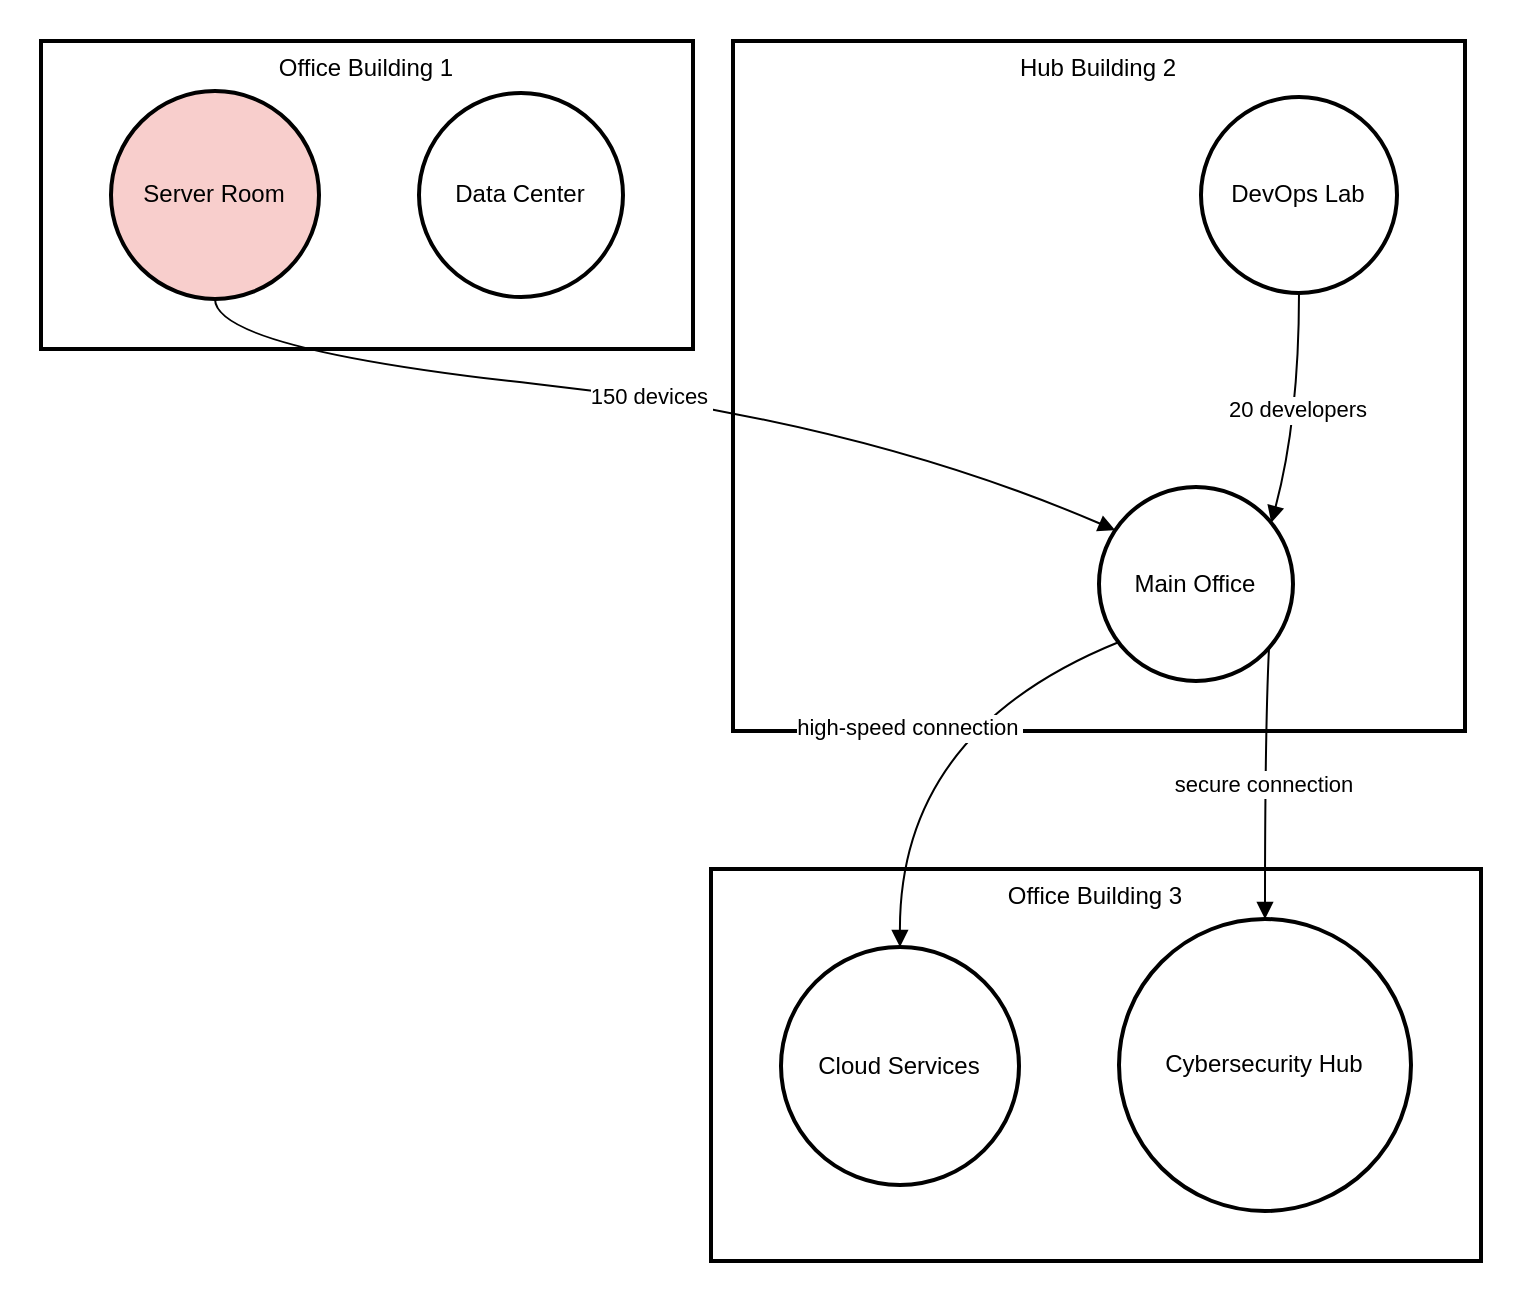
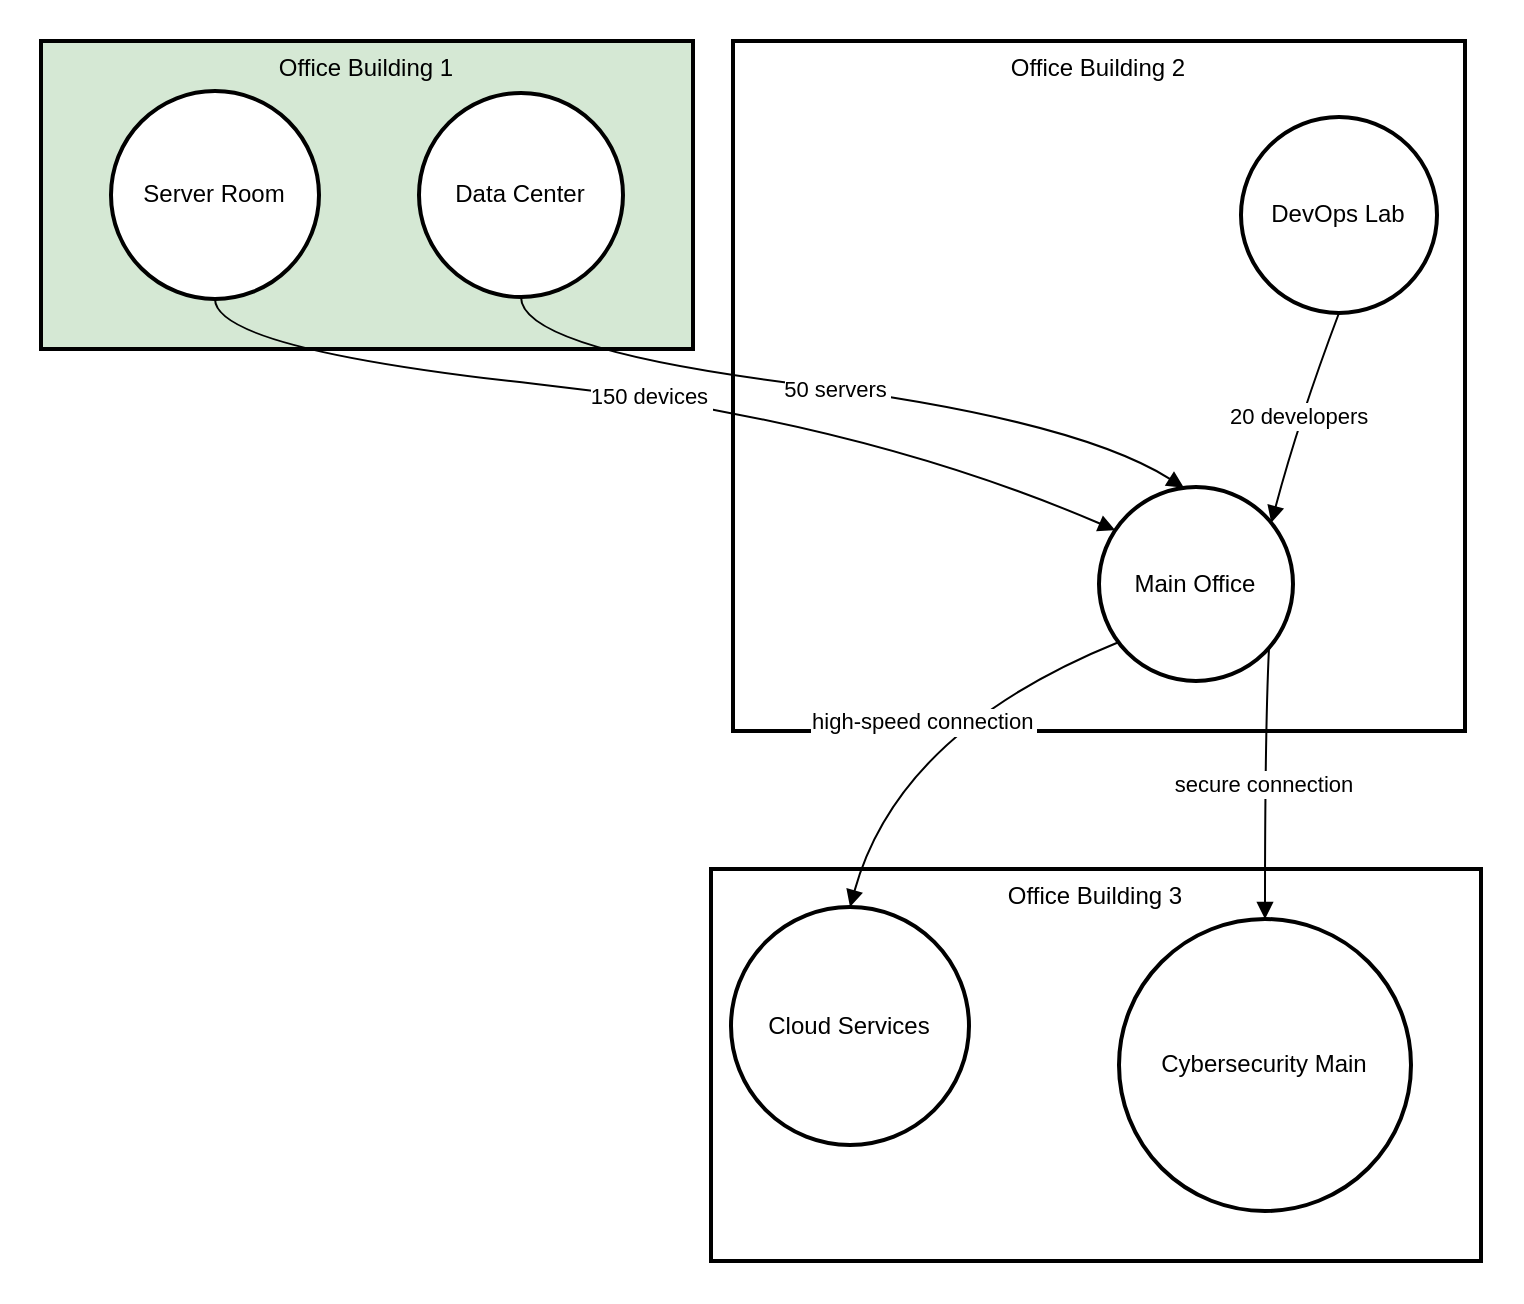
- <mxCell id="5" value="Hub Building 2" style="whiteSpace=wrap;strokeWidth=2;verticalAlign=top;" vertex="1" parent="1"><mxGeometry x="366" width="366" height="345" as="geometry" y="20" /></mxCell>
+ <mxCell id="5" value="Office Building 2" style="whiteSpace=wrap;strokeWidth=2;verticalAlign=top;" vertex="1" parent="1"><mxGeometry x="366" width="366" height="345" as="geometry" y="20" /></mxCell>
- <mxCell id="9" value="Server Room" style="ellipse;aspect=fixed;strokeWidth=2;whiteSpace=wrap;fillColor=#f8cecc;" vertex="1" parent="1"><mxGeometry x="55" y="45" width="104" height="104" as="geometry" /></mxCell>
+ <mxCell id="9" value="Server Room" style="ellipse;aspect=fixed;strokeWidth=2;whiteSpace=wrap;" vertex="1" parent="1"><mxGeometry x="55" y="45" width="104" height="104" as="geometry" /></mxCell>
- <mxCell id="8" value="Office Building 1" style="whiteSpace=wrap;strokeWidth=2;verticalAlign=top;" vertex="1" parent="1"><mxGeometry width="326" height="154" as="geometry" x="20" y="20" /></mxCell>
+ <mxCell id="8" value="Office Building 1" style="whiteSpace=wrap;strokeWidth=2;verticalAlign=top;fillColor=#d5e8d4;" vertex="1" parent="1"><mxGeometry width="326" height="154" as="geometry" x="20" y="20" /></mxCell>
- <mxCell id="7" value="DevOps Lab" style="ellipse;aspect=fixed;strokeWidth=2;whiteSpace=wrap;" vertex="1" parent="1"><mxGeometry x="600" y="48" width="98" height="98" as="geometry" /></mxCell>
+ <mxCell id="7" value="DevOps Lab" style="ellipse;aspect=fixed;strokeWidth=2;whiteSpace=wrap;" vertex="1" parent="1"><mxGeometry x="620" y="58" width="98" height="98" as="geometry" /></mxCell>
+ <mxCell id="12" value="50 servers" style="curved=1;startArrow=none;endArrow=block;exitX=0.5;exitY=1;entryX=0.43;entryY=0;" edge="1" parent="1" source="10" target="6"><mxGeometry relative="1" as="geometry"><Array as="points"><mxPoint x="260" y="174" /><mxPoint x="537" y="209" /></Array></mxGeometry></mxCell>
- <mxCell id="4" value="Cybersecurity Hub" style="ellipse;aspect=fixed;strokeWidth=2;whiteSpace=wrap;" vertex="1" parent="1"><mxGeometry x="559" y="459" width="146" height="146" as="geometry" /></mxCell>
+ <mxCell id="4" value="Cybersecurity Main" style="ellipse;aspect=fixed;strokeWidth=2;whiteSpace=wrap;" vertex="1" parent="1"><mxGeometry x="559" y="459" width="146" height="146" as="geometry" /></mxCell>
- <mxCell id="3" value="Cloud Services" style="ellipse;aspect=fixed;strokeWidth=2;whiteSpace=wrap;" vertex="1" parent="1"><mxGeometry x="390" y="473" width="119" height="119" as="geometry" /></mxCell>
+ <mxCell id="3" value="Cloud Services" style="ellipse;aspect=fixed;strokeWidth=2;whiteSpace=wrap;" vertex="1" parent="1"><mxGeometry x="365" y="453" width="119" height="119" as="geometry" /></mxCell>
